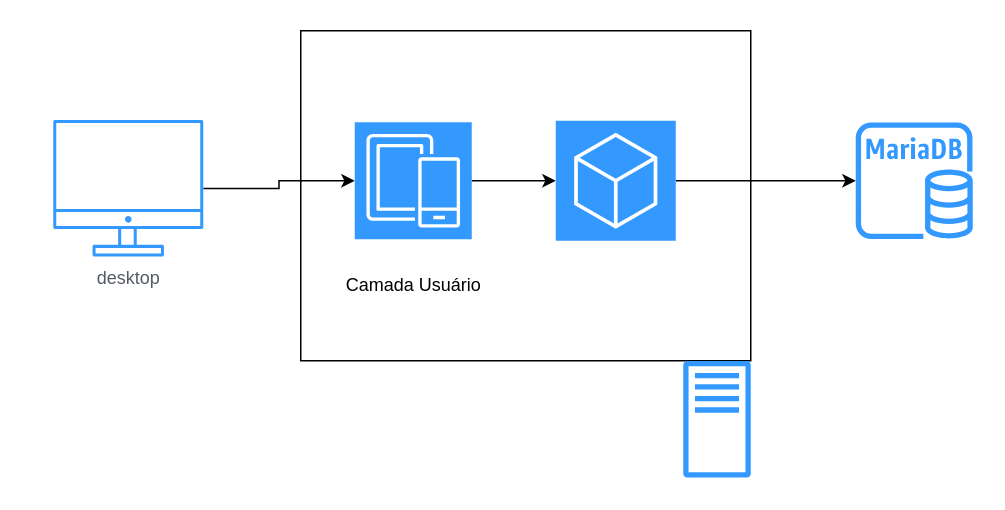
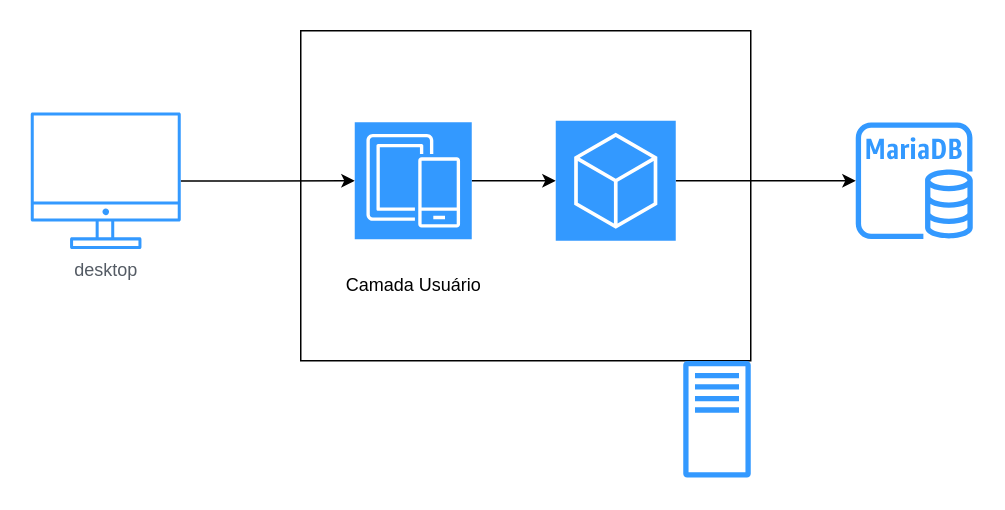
- <mxCell id="5" value="desktop" style="sketch=0;outlineConnect=0;gradientColor=none;fontColor=#545B64;strokeColor=none;fillColor=#3399FF;dashed=0;verticalLabelPosition=bottom;verticalAlign=top;align=center;html=1;fontSize=12;fontStyle=0;aspect=fixed;shape=mxgraph.aws4.illustration_desktop;pointerEvents=1" vertex="1" parent="1"><mxGeometry x="35" y="79.5" width="100" height="91" as="geometry" /></mxCell>
+ <mxCell id="5" value="desktop" style="sketch=0;outlineConnect=0;gradientColor=none;fontColor=#545B64;strokeColor=none;fillColor=#3399FF;dashed=0;verticalLabelPosition=bottom;verticalAlign=top;align=center;html=1;fontSize=12;fontStyle=0;aspect=fixed;shape=mxgraph.aws4.illustration_desktop;pointerEvents=1" vertex="1" parent="1"><mxGeometry x="20" y="74.5" width="100" height="91" as="geometry" /></mxCell>
